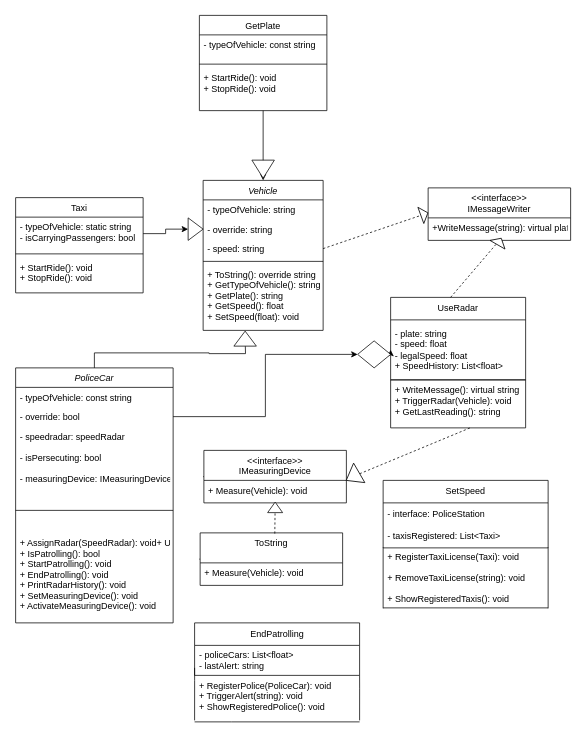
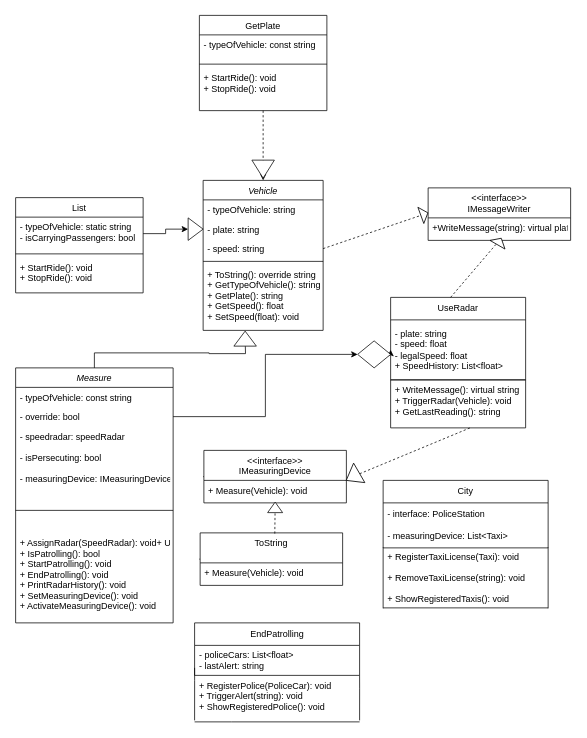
- <mxCell id="49" style="edgeStyle=orthogonalEdgeStyle;rounded=0;orthogonalLoop=1;jettySize=auto;html=1;exitX=0.5;exitY=1;exitDx=0;exitDy=0;" parent="1" source="50" target="2" edge="1"><mxGeometry relative="1" as="geometry" /></mxCell>
+ <mxCell id="49" style="edgeStyle=orthogonalEdgeStyle;rounded=0;orthogonalLoop=1;jettySize=auto;html=1;exitX=0.5;exitY=1;exitDx=0;exitDy=0;dashed=1;" parent="1" source="50" target="2" edge="1"><mxGeometry relative="1" as="geometry" /></mxCell>
- <mxCell id="8" value="Taxi" style="swimlane;fontStyle=0;align=center;verticalAlign=top;childLayout=stackLayout;horizontal=1;startSize=26;horizontalStack=0;resizeParent=1;resizeLast=0;collapsible=1;marginBottom=0;rounded=0;shadow=0;strokeWidth=1;" parent="1" vertex="1"><mxGeometry x="20" y="263" width="170" height="127" as="geometry"><mxRectangle x="340" y="380" width="170" height="26" as="alternateBounds" /></mxGeometry></mxCell>
+ <mxCell id="8" value="List" style="swimlane;fontStyle=0;align=center;verticalAlign=top;childLayout=stackLayout;horizontal=1;startSize=26;horizontalStack=0;resizeParent=1;resizeLast=0;collapsible=1;marginBottom=0;rounded=0;shadow=0;strokeWidth=1;" parent="1" vertex="1"><mxGeometry x="20" y="263" width="170" height="127" as="geometry"><mxRectangle x="340" y="380" width="170" height="26" as="alternateBounds" /></mxGeometry></mxCell>
- <mxCell id="4" value="- override: string" style="text;align=left;verticalAlign=top;spacingLeft=4;spacingRight=4;overflow=hidden;rotatable=0;points=[[0,0.5],[1,0.5]];portConstraint=eastwest;rounded=0;shadow=0;html=0;" parent="2" vertex="1"><mxGeometry y="52" width="160" height="26" as="geometry" /></mxCell>
+ <mxCell id="4" value="- plate: string" style="text;align=left;verticalAlign=top;spacingLeft=4;spacingRight=4;overflow=hidden;rotatable=0;points=[[0,0.5],[1,0.5]];portConstraint=eastwest;rounded=0;shadow=0;html=0;" parent="2" vertex="1"><mxGeometry y="52" width="160" height="26" as="geometry" /></mxCell>
- <mxCell id="24" value="PoliceCar" style="swimlane;fontStyle=2;align=center;verticalAlign=top;childLayout=stackLayout;horizontal=1;startSize=26;horizontalStack=0;resizeParent=1;resizeLast=0;collapsible=1;marginBottom=0;rounded=0;shadow=0;strokeWidth=1;" parent="1" vertex="1"><mxGeometry x="20" y="490" width="210" height="340" as="geometry"><mxRectangle x="230" y="140" width="160" height="26" as="alternateBounds" /></mxGeometry></mxCell>
+ <mxCell id="24" value="Measure" style="swimlane;fontStyle=2;align=center;verticalAlign=top;childLayout=stackLayout;horizontal=1;startSize=26;horizontalStack=0;resizeParent=1;resizeLast=0;collapsible=1;marginBottom=0;rounded=0;shadow=0;strokeWidth=1;" parent="1" vertex="1"><mxGeometry x="20" y="490" width="210" height="340" as="geometry"><mxRectangle x="230" y="140" width="160" height="26" as="alternateBounds" /></mxGeometry></mxCell>
- <mxCell id="33" value="SetSpeed" style="swimlane;fontStyle=0;childLayout=stackLayout;horizontal=1;startSize=30;horizontalStack=0;resizeParent=1;resizeParentMax=0;resizeLast=0;collapsible=1;marginBottom=0;whiteSpace=wrap;html=1;" parent="1" vertex="1"><mxGeometry x="510" y="640" width="220" height="90" as="geometry" /></mxCell>
+ <mxCell id="33" value="City" style="swimlane;fontStyle=0;childLayout=stackLayout;horizontal=1;startSize=30;horizontalStack=0;resizeParent=1;resizeParentMax=0;resizeLast=0;collapsible=1;marginBottom=0;whiteSpace=wrap;html=1;" parent="1" vertex="1"><mxGeometry x="510" y="640" width="220" height="90" as="geometry" /></mxCell>
- <mxCell id="35" value="- taxisRegistered: List&amp;lt;Taxi&amp;gt;" style="text;strokeColor=none;fillColor=none;align=left;verticalAlign=middle;spacingLeft=4;spacingRight=4;overflow=hidden;points=[[0,0.5],[1,0.5]];portConstraint=eastwest;rotatable=0;whiteSpace=wrap;html=1;" parent="33" vertex="1"><mxGeometry y="60" width="220" height="30" as="geometry" /></mxCell>
+ <mxCell id="35" value="- measuringDevice: List&amp;lt;Taxi&amp;gt;" style="text;strokeColor=none;fillColor=none;align=left;verticalAlign=middle;spacingLeft=4;spacingRight=4;overflow=hidden;points=[[0,0.5],[1,0.5]];portConstraint=eastwest;rotatable=0;whiteSpace=wrap;html=1;" parent="33" vertex="1"><mxGeometry y="60" width="220" height="30" as="geometry" /></mxCell>
